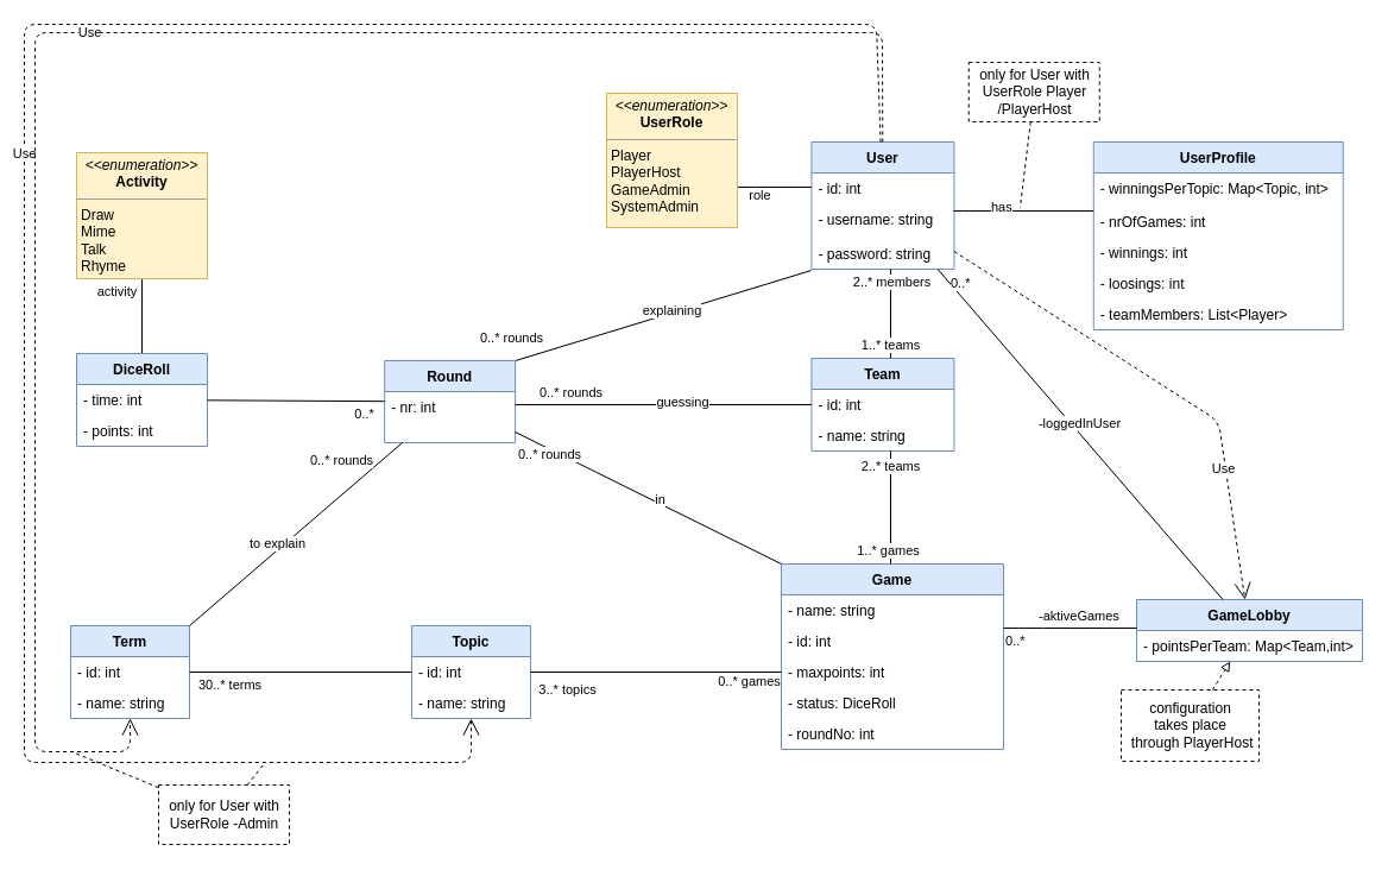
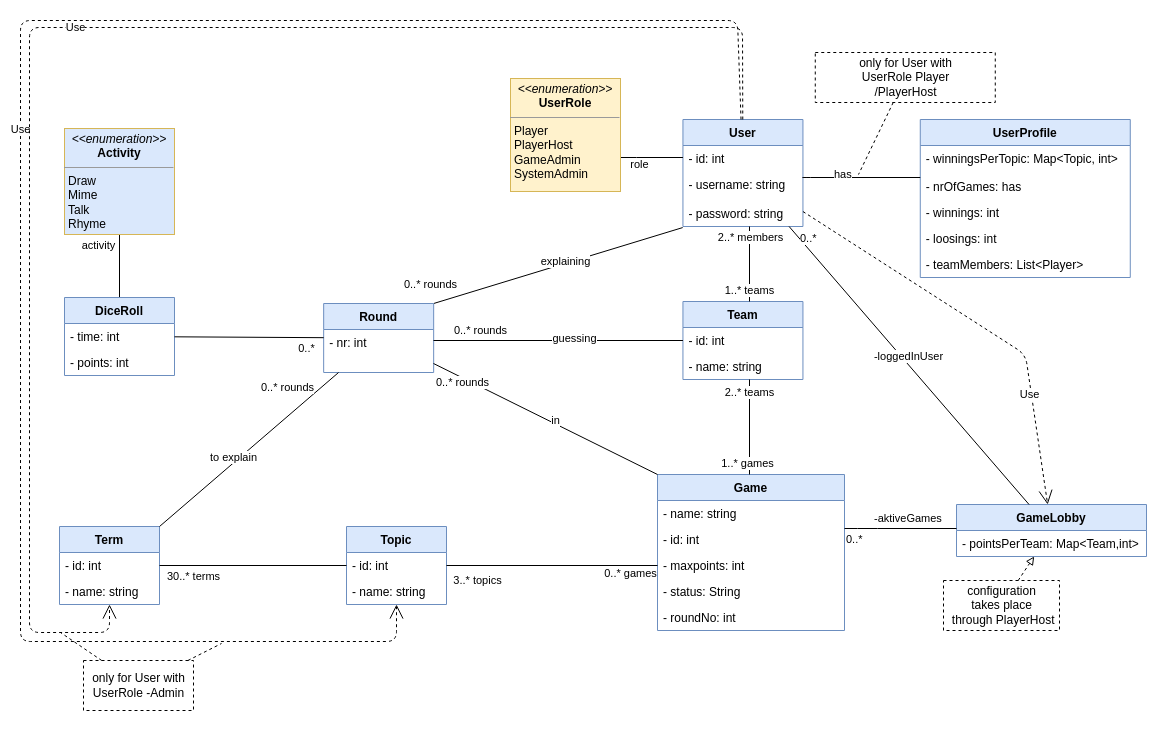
- <mxCell id="60" value="&lt;div&gt;only for User with &lt;br&gt;&lt;/div&gt;&lt;div&gt;UserRole Player&lt;/div&gt;/PlayerHost" style="html=1;dashed=1;" parent="1" vertex="1"><mxGeometry x="814.78" y="52" width="110" height="50" as="geometry" /></mxCell>
+ <mxCell id="60" value="&lt;div&gt;only for User with &lt;br&gt;&lt;/div&gt;&lt;div&gt;UserRole Player&lt;/div&gt;/PlayerHost" style="html=1;dashed=1;" parent="1" vertex="1"><mxGeometry x="814.78" y="52" width="180" height="50" as="geometry" /></mxCell>
- <mxCell id="11" value="&lt;p style=&quot;margin: 0px ; margin-top: 4px ; text-align: center&quot;&gt;&lt;i&gt;&amp;lt;&amp;lt;enumeration&amp;gt;&amp;gt;&lt;/i&gt;&lt;br&gt;&lt;b&gt;Activity&lt;/b&gt;&lt;/p&gt;&lt;hr size=&quot;1&quot;&gt;&lt;p style=&quot;margin: 0px ; margin-left: 4px&quot;&gt;Draw&lt;br&gt;Mime&lt;/p&gt;&lt;p style=&quot;margin: 0px ; margin-left: 4px&quot;&gt;Talk&lt;/p&gt;&lt;p style=&quot;margin: 0px ; margin-left: 4px&quot;&gt;Rhyme&lt;/p&gt;" style="verticalAlign=top;align=left;overflow=fill;fontSize=12;fontFamily=Helvetica;html=1;fillColor=#fff2cc;strokeColor=#d6b656;" parent="1" vertex="1"><mxGeometry x="64" y="128" width="110" height="106" as="geometry" /></mxCell>
+ <mxCell id="11" value="&lt;p style=&quot;margin: 0px ; margin-top: 4px ; text-align: center&quot;&gt;&lt;i&gt;&amp;lt;&amp;lt;enumeration&amp;gt;&amp;gt;&lt;/i&gt;&lt;br&gt;&lt;b&gt;Activity&lt;/b&gt;&lt;/p&gt;&lt;hr size=&quot;1&quot;&gt;&lt;p style=&quot;margin: 0px ; margin-left: 4px&quot;&gt;Draw&lt;br&gt;Mime&lt;/p&gt;&lt;p style=&quot;margin: 0px ; margin-left: 4px&quot;&gt;Talk&lt;/p&gt;&lt;p style=&quot;margin: 0px ; margin-left: 4px&quot;&gt;Rhyme&lt;/p&gt;" style="verticalAlign=top;align=left;overflow=fill;fontSize=12;fontFamily=Helvetica;html=1;fillColor=#dae8fc;strokeColor=#d6b656;" parent="1" vertex="1"><mxGeometry x="64" y="128" width="110" height="106" as="geometry" /></mxCell>
- <mxCell id="56" value="- nrOfGames: int" style="text;strokeColor=none;fillColor=none;align=left;verticalAlign=top;spacingLeft=4;spacingRight=4;overflow=hidden;rotatable=0;points=[[0,0.5],[1,0.5]];portConstraint=eastwest;dashed=1;" parent="54" vertex="1"><mxGeometry y="54" width="210" height="26" as="geometry" /></mxCell>
+ <mxCell id="56" value="- nrOfGames: has" style="text;strokeColor=none;fillColor=none;align=left;verticalAlign=top;spacingLeft=4;spacingRight=4;overflow=hidden;rotatable=0;points=[[0,0.5],[1,0.5]];portConstraint=eastwest;dashed=1;" parent="54" vertex="1"><mxGeometry y="54" width="210" height="26" as="geometry" /></mxCell>
- <mxCell id="19" value="- status: DiceRoll" style="text;strokeColor=none;fillColor=none;align=left;verticalAlign=top;spacingLeft=4;spacingRight=4;overflow=hidden;rotatable=0;points=[[0,0.5],[1,0.5]];portConstraint=eastwest;" parent="15" vertex="1"><mxGeometry y="104" width="187" height="26" as="geometry" /></mxCell>
+ <mxCell id="19" value="- status: String" style="text;strokeColor=none;fillColor=none;align=left;verticalAlign=top;spacingLeft=4;spacingRight=4;overflow=hidden;rotatable=0;points=[[0,0.5],[1,0.5]];portConstraint=eastwest;" parent="15" vertex="1"><mxGeometry y="104" width="187" height="26" as="geometry" /></mxCell>
- <mxCell id="77" value="&lt;div&gt;configuration &lt;br&gt;&lt;/div&gt;&lt;div&gt;takes place&lt;/div&gt;&amp;nbsp;through PlayerHost" style="html=1;dashed=1;" parent="1" vertex="1"><mxGeometry x="943" y="580" width="116" height="60" as="geometry" /></mxCell>
+ <mxCell id="77" value="&lt;div&gt;configuration &lt;br&gt;&lt;/div&gt;&lt;div&gt;takes place&lt;/div&gt;&amp;nbsp;through PlayerHost" style="html=1;dashed=1;" parent="1" vertex="1"><mxGeometry x="943" y="580" width="116" height="50" as="geometry" /></mxCell>
- <mxCell id="67" value="&lt;div&gt;only for User with &lt;br&gt;&lt;/div&gt;&lt;div&gt;UserRole -Admin&lt;br&gt;&lt;/div&gt;" style="html=1;dashed=1;" parent="1" vertex="1"><mxGeometry x="133" y="660" width="110" height="50" as="geometry" /></mxCell>
+ <mxCell id="67" value="&lt;div&gt;only for User with &lt;br&gt;&lt;/div&gt;&lt;div&gt;UserRole -Admin&lt;br&gt;&lt;/div&gt;" style="html=1;dashed=1;" parent="1" vertex="1"><mxGeometry x="83" y="660" width="110" height="50" as="geometry" /></mxCell>
